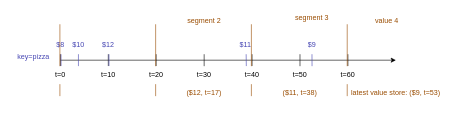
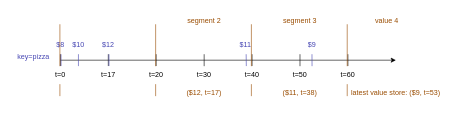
- <mxCell id="28" value="&lt;font color=&quot;#994c00&quot;&gt;segment 3&lt;/font&gt;" style="text;html=1;align=center;verticalAlign=middle;whiteSpace=wrap;rounded=0;fontColor=#4747B3;" vertex="1" parent="1"><mxGeometry x="485" y="15" width="70" height="30" as="geometry" /></mxCell>
+ <mxCell id="28" value="&lt;font color=&quot;#994c00&quot;&gt;segment 3&lt;/font&gt;" style="text;html=1;align=center;verticalAlign=middle;whiteSpace=wrap;rounded=0;fontColor=#4747B3;" vertex="1" parent="1"><mxGeometry x="465" y="20" width="70" height="30" as="geometry" /></mxCell>
- <mxCell id="16" value="t=10" style="text;html=1;align=center;verticalAlign=middle;whiteSpace=wrap;rounded=0;fillColor=default;" parent="1" vertex="1"><mxGeometry x="150" y="110" width="60" height="30" as="geometry" /></mxCell>
+ <mxCell id="16" value="t=17" style="text;html=1;align=center;verticalAlign=middle;whiteSpace=wrap;rounded=0;fillColor=default;" parent="1" vertex="1"><mxGeometry x="150" y="110" width="60" height="30" as="geometry" /></mxCell>
